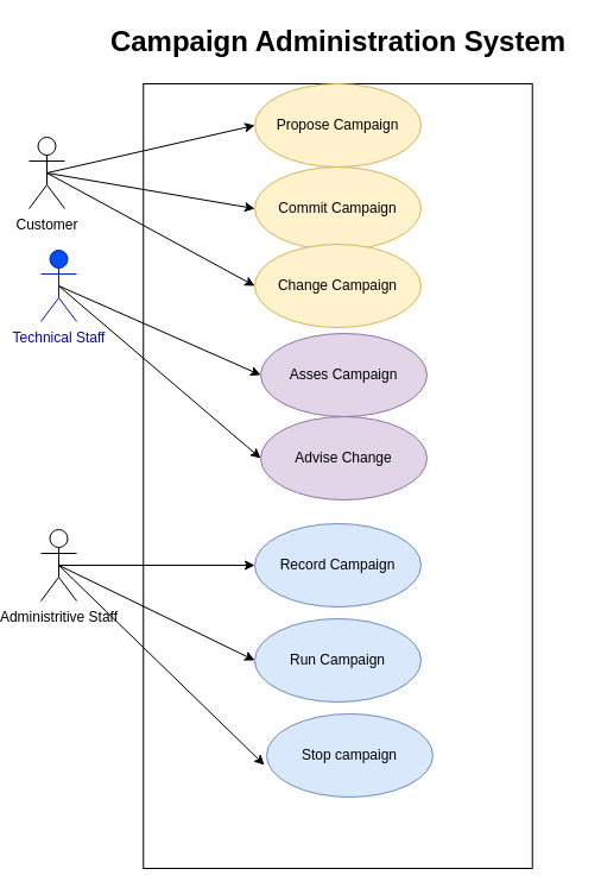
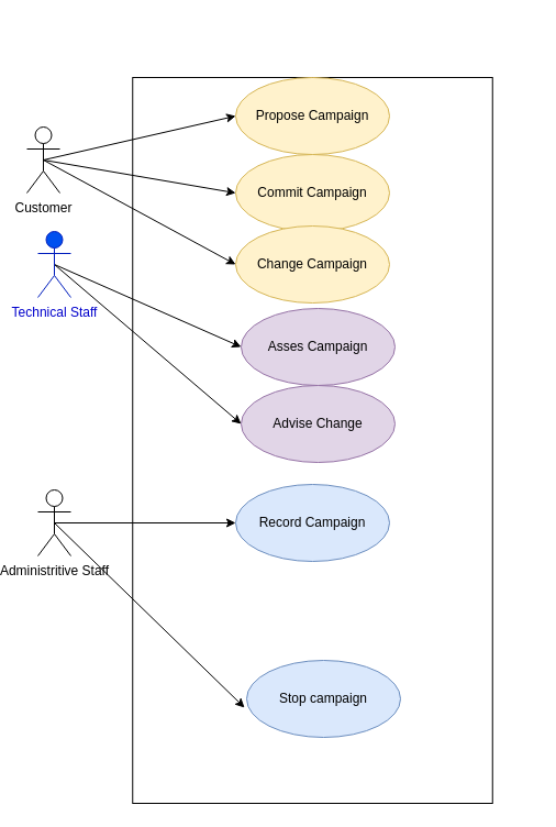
- <mxCell id="17" value="Campaign Administration System" style="text;html=1;align=center;verticalAlign=middle;resizable=0;points=[];autosize=1;strokeColor=none;fontSize=24;fontStyle=1" parent="1" vertex="1"><mxGeometry x="80" y="20" width="400" height="30" as="geometry" /></mxCell>
- <mxCell id="14" style="rounded=0;orthogonalLoop=1;jettySize=auto;html=1;exitX=0.5;exitY=0.5;exitDx=0;exitDy=0;exitPerimeter=0;entryX=0;entryY=0.5;entryDx=0;entryDy=0;" edge="1" parent="1" source="16" target="21"><mxGeometry relative="1" as="geometry" /></mxCell>
- <mxCell id="21" value="Run Campaign" style="ellipse;whiteSpace=wrap;html=1;fillColor=#dae8fc;strokeColor=#6c8ebf;" vertex="1" parent="1"><mxGeometry x="210" y="520" width="140" height="70" as="geometry" /></mxCell>
